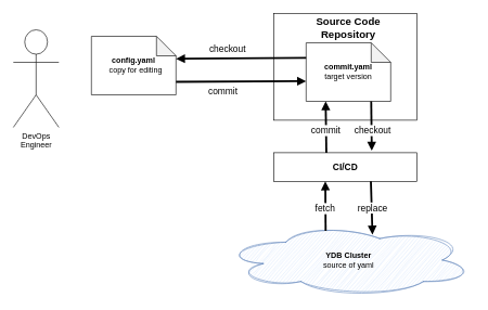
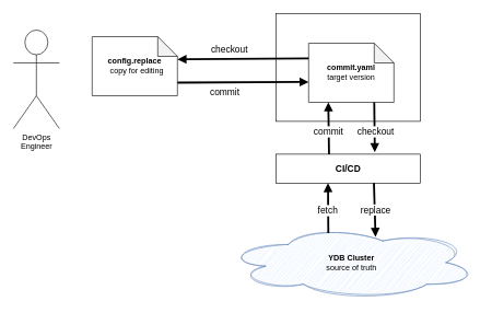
- <mxCell id="11" value="&lt;b&gt;&lt;font style=&quot;font-size: 16px;&quot;&gt;Source Code Repository&lt;/font&gt;&lt;/b&gt;" style="text;html=1;align=center;verticalAlign=middle;whiteSpace=wrap;rounded=0;" parent="1" vertex="1"><mxGeometry x="480" y="27" width="110" height="30" as="geometry" /></mxCell>
- <mxCell id="4" value="&lt;b&gt;config.yaml&lt;/b&gt;&lt;div&gt;&amp;nbsp;&lt;span style=&quot;background-color: transparent; color: light-dark(rgb(0, 0, 0), rgb(255, 255, 255));&quot;&gt;&amp;nbsp;copy for editing&lt;/span&gt;&lt;/div&gt;" style="shape=note;whiteSpace=wrap;html=1;backgroundOutline=1;darkOpacity=0.05;" parent="1" vertex="1"><mxGeometry x="140" y="55" width="130" height="90" as="geometry" /></mxCell>
+ <mxCell id="4" value="&lt;b&gt;config.replace&lt;/b&gt;&lt;div&gt;&amp;nbsp;&lt;span style=&quot;background-color: transparent; color: light-dark(rgb(0, 0, 0), rgb(255, 255, 255));&quot;&gt;&amp;nbsp;copy for editing&lt;/span&gt;&lt;/div&gt;" style="shape=note;whiteSpace=wrap;html=1;backgroundOutline=1;darkOpacity=0.05;" parent="1" vertex="1"><mxGeometry x="140" y="55" width="130" height="90" as="geometry" /></mxCell>
- <mxCell id="9" value="&lt;b&gt;YDB Cluster&lt;/b&gt;&lt;br&gt;&lt;div&gt;source of yaml&lt;/div&gt;" style="ellipse;shape=cloud;whiteSpace=wrap;html=1;shadow=0;sketch=1;curveFitting=1;jiggle=2;fillColor=#dae8fc;strokeColor=#6c8ebf;" parent="1" vertex="1"><mxGeometry x="342.5" y="344" width="385" height="110" as="geometry" /></mxCell>
+ <mxCell id="9" value="&lt;b&gt;YDB Cluster&lt;/b&gt;&lt;br&gt;&lt;div&gt;source of truth&lt;/div&gt;" style="ellipse;shape=cloud;whiteSpace=wrap;html=1;shadow=0;sketch=1;curveFitting=1;jiggle=2;fillColor=#dae8fc;strokeColor=#6c8ebf;" parent="1" vertex="1"><mxGeometry x="342.5" y="344" width="385" height="110" as="geometry" /></mxCell>
